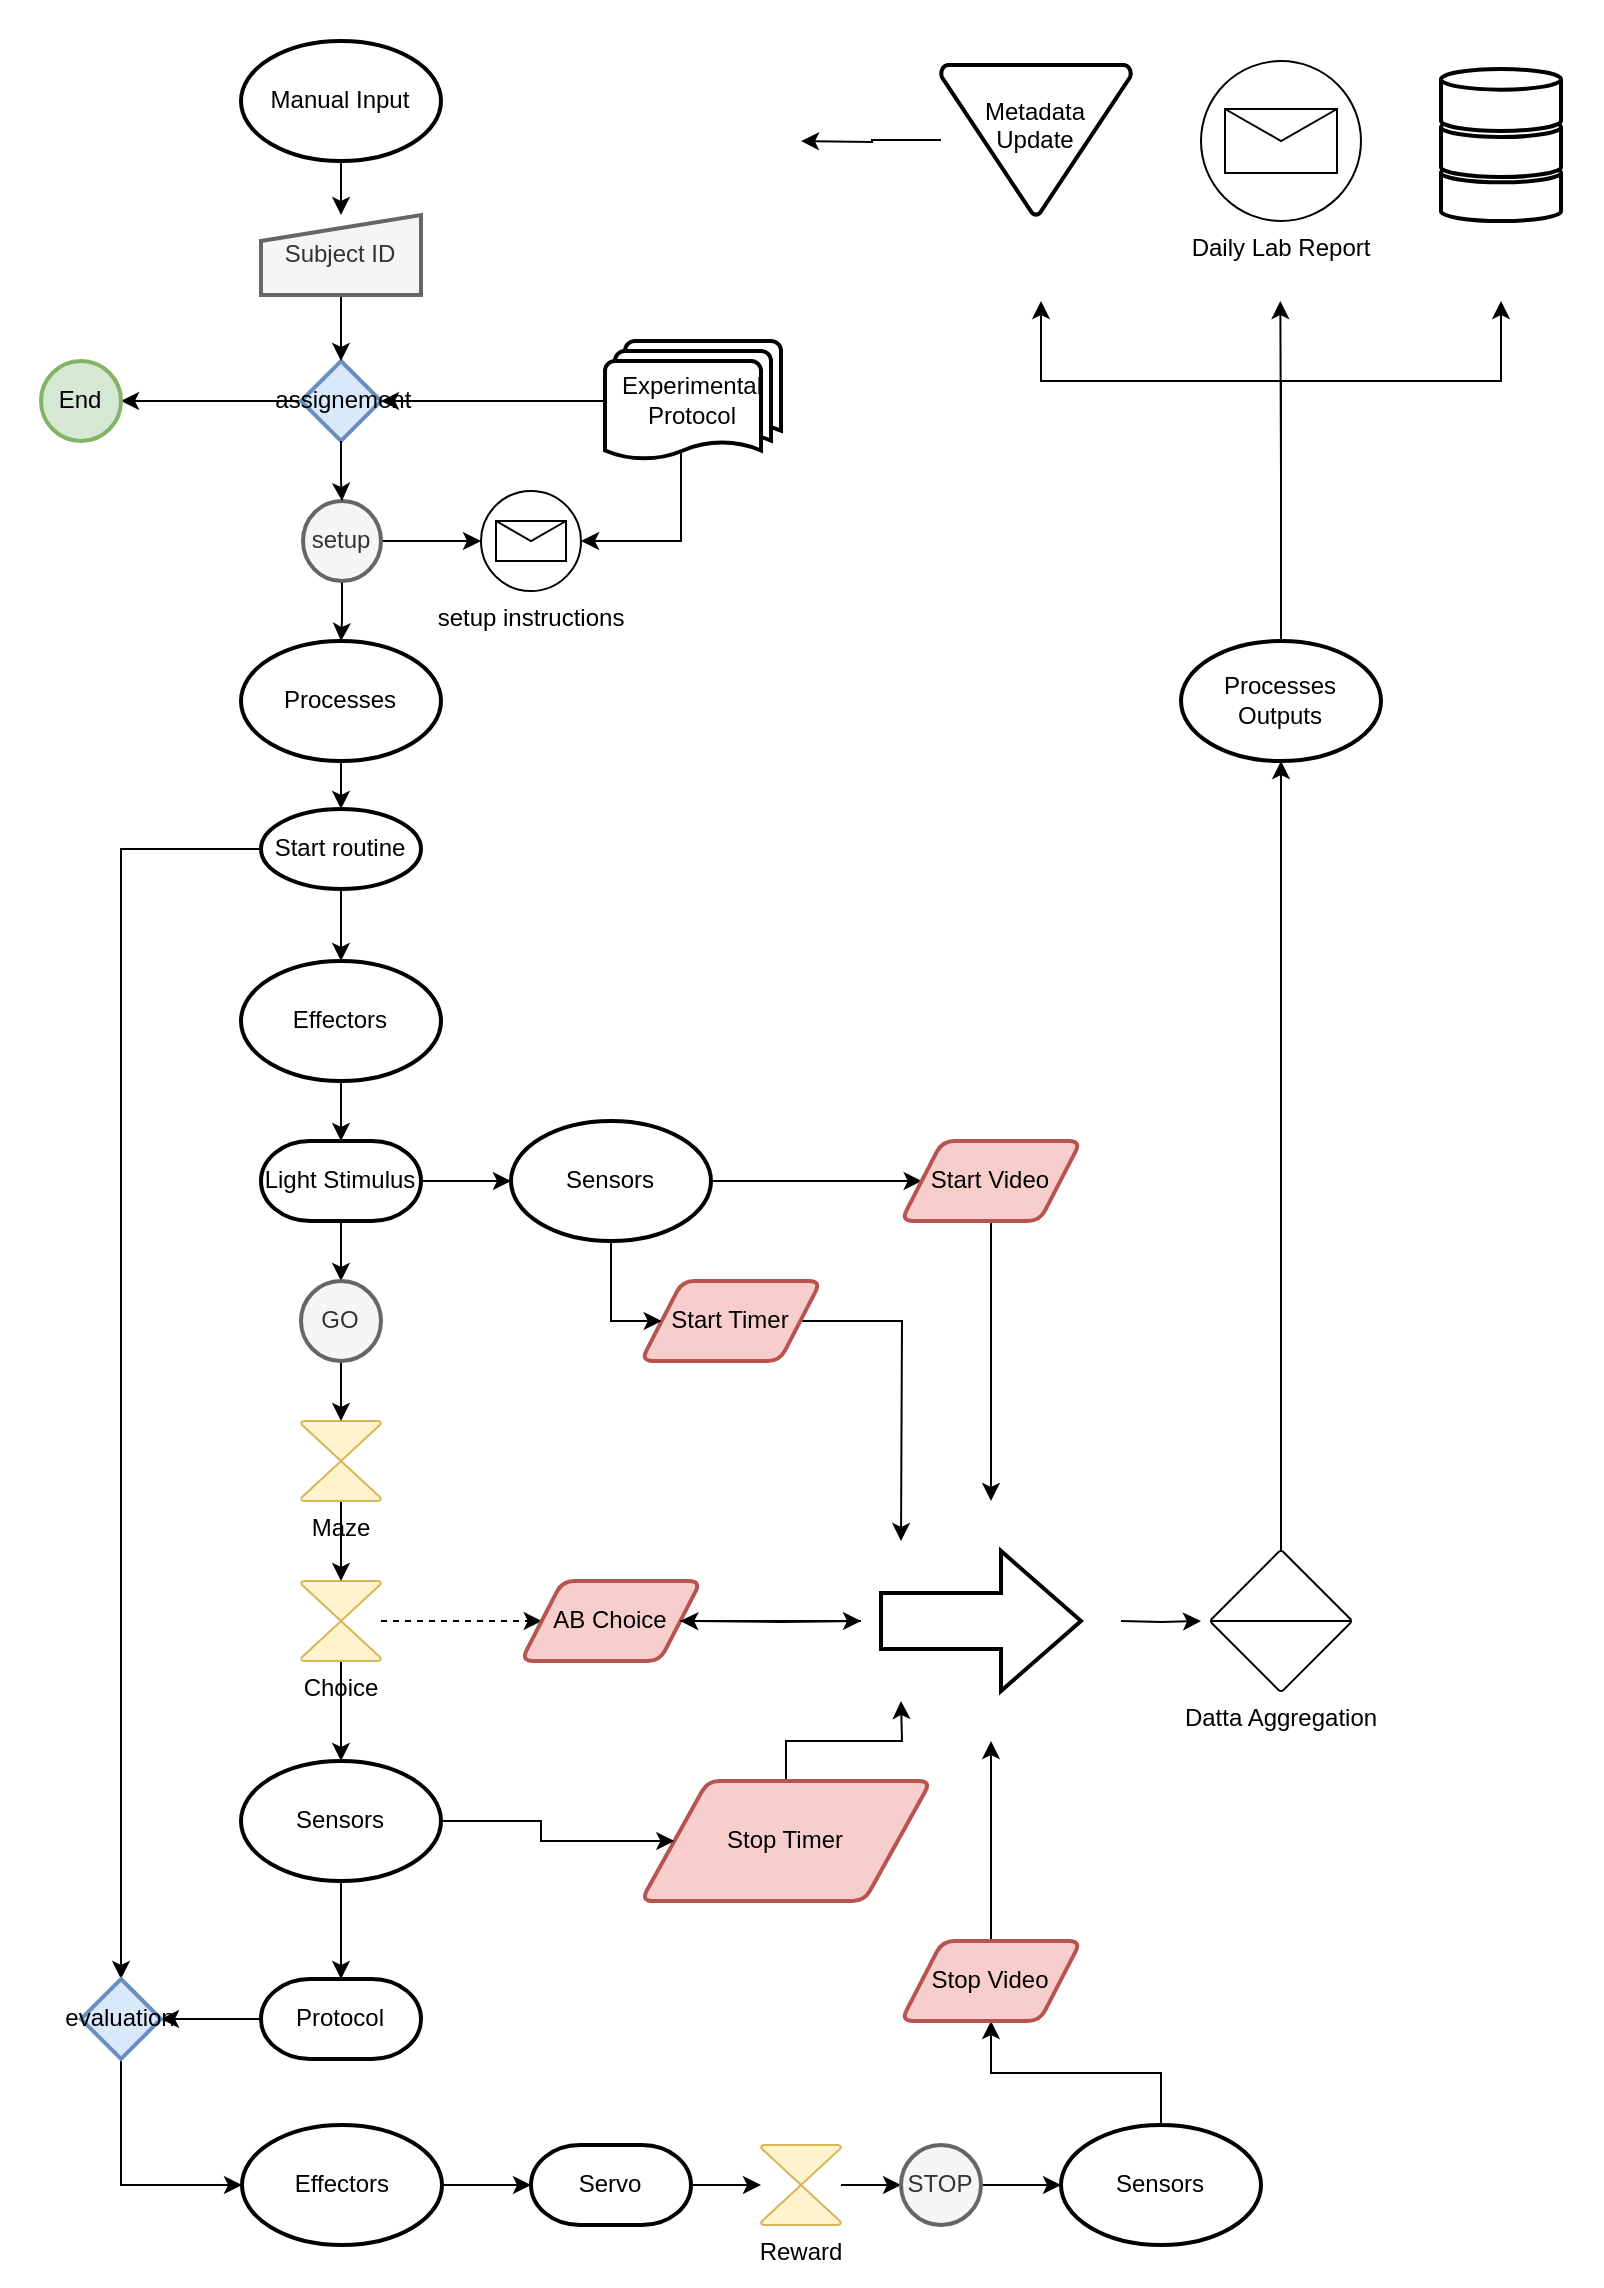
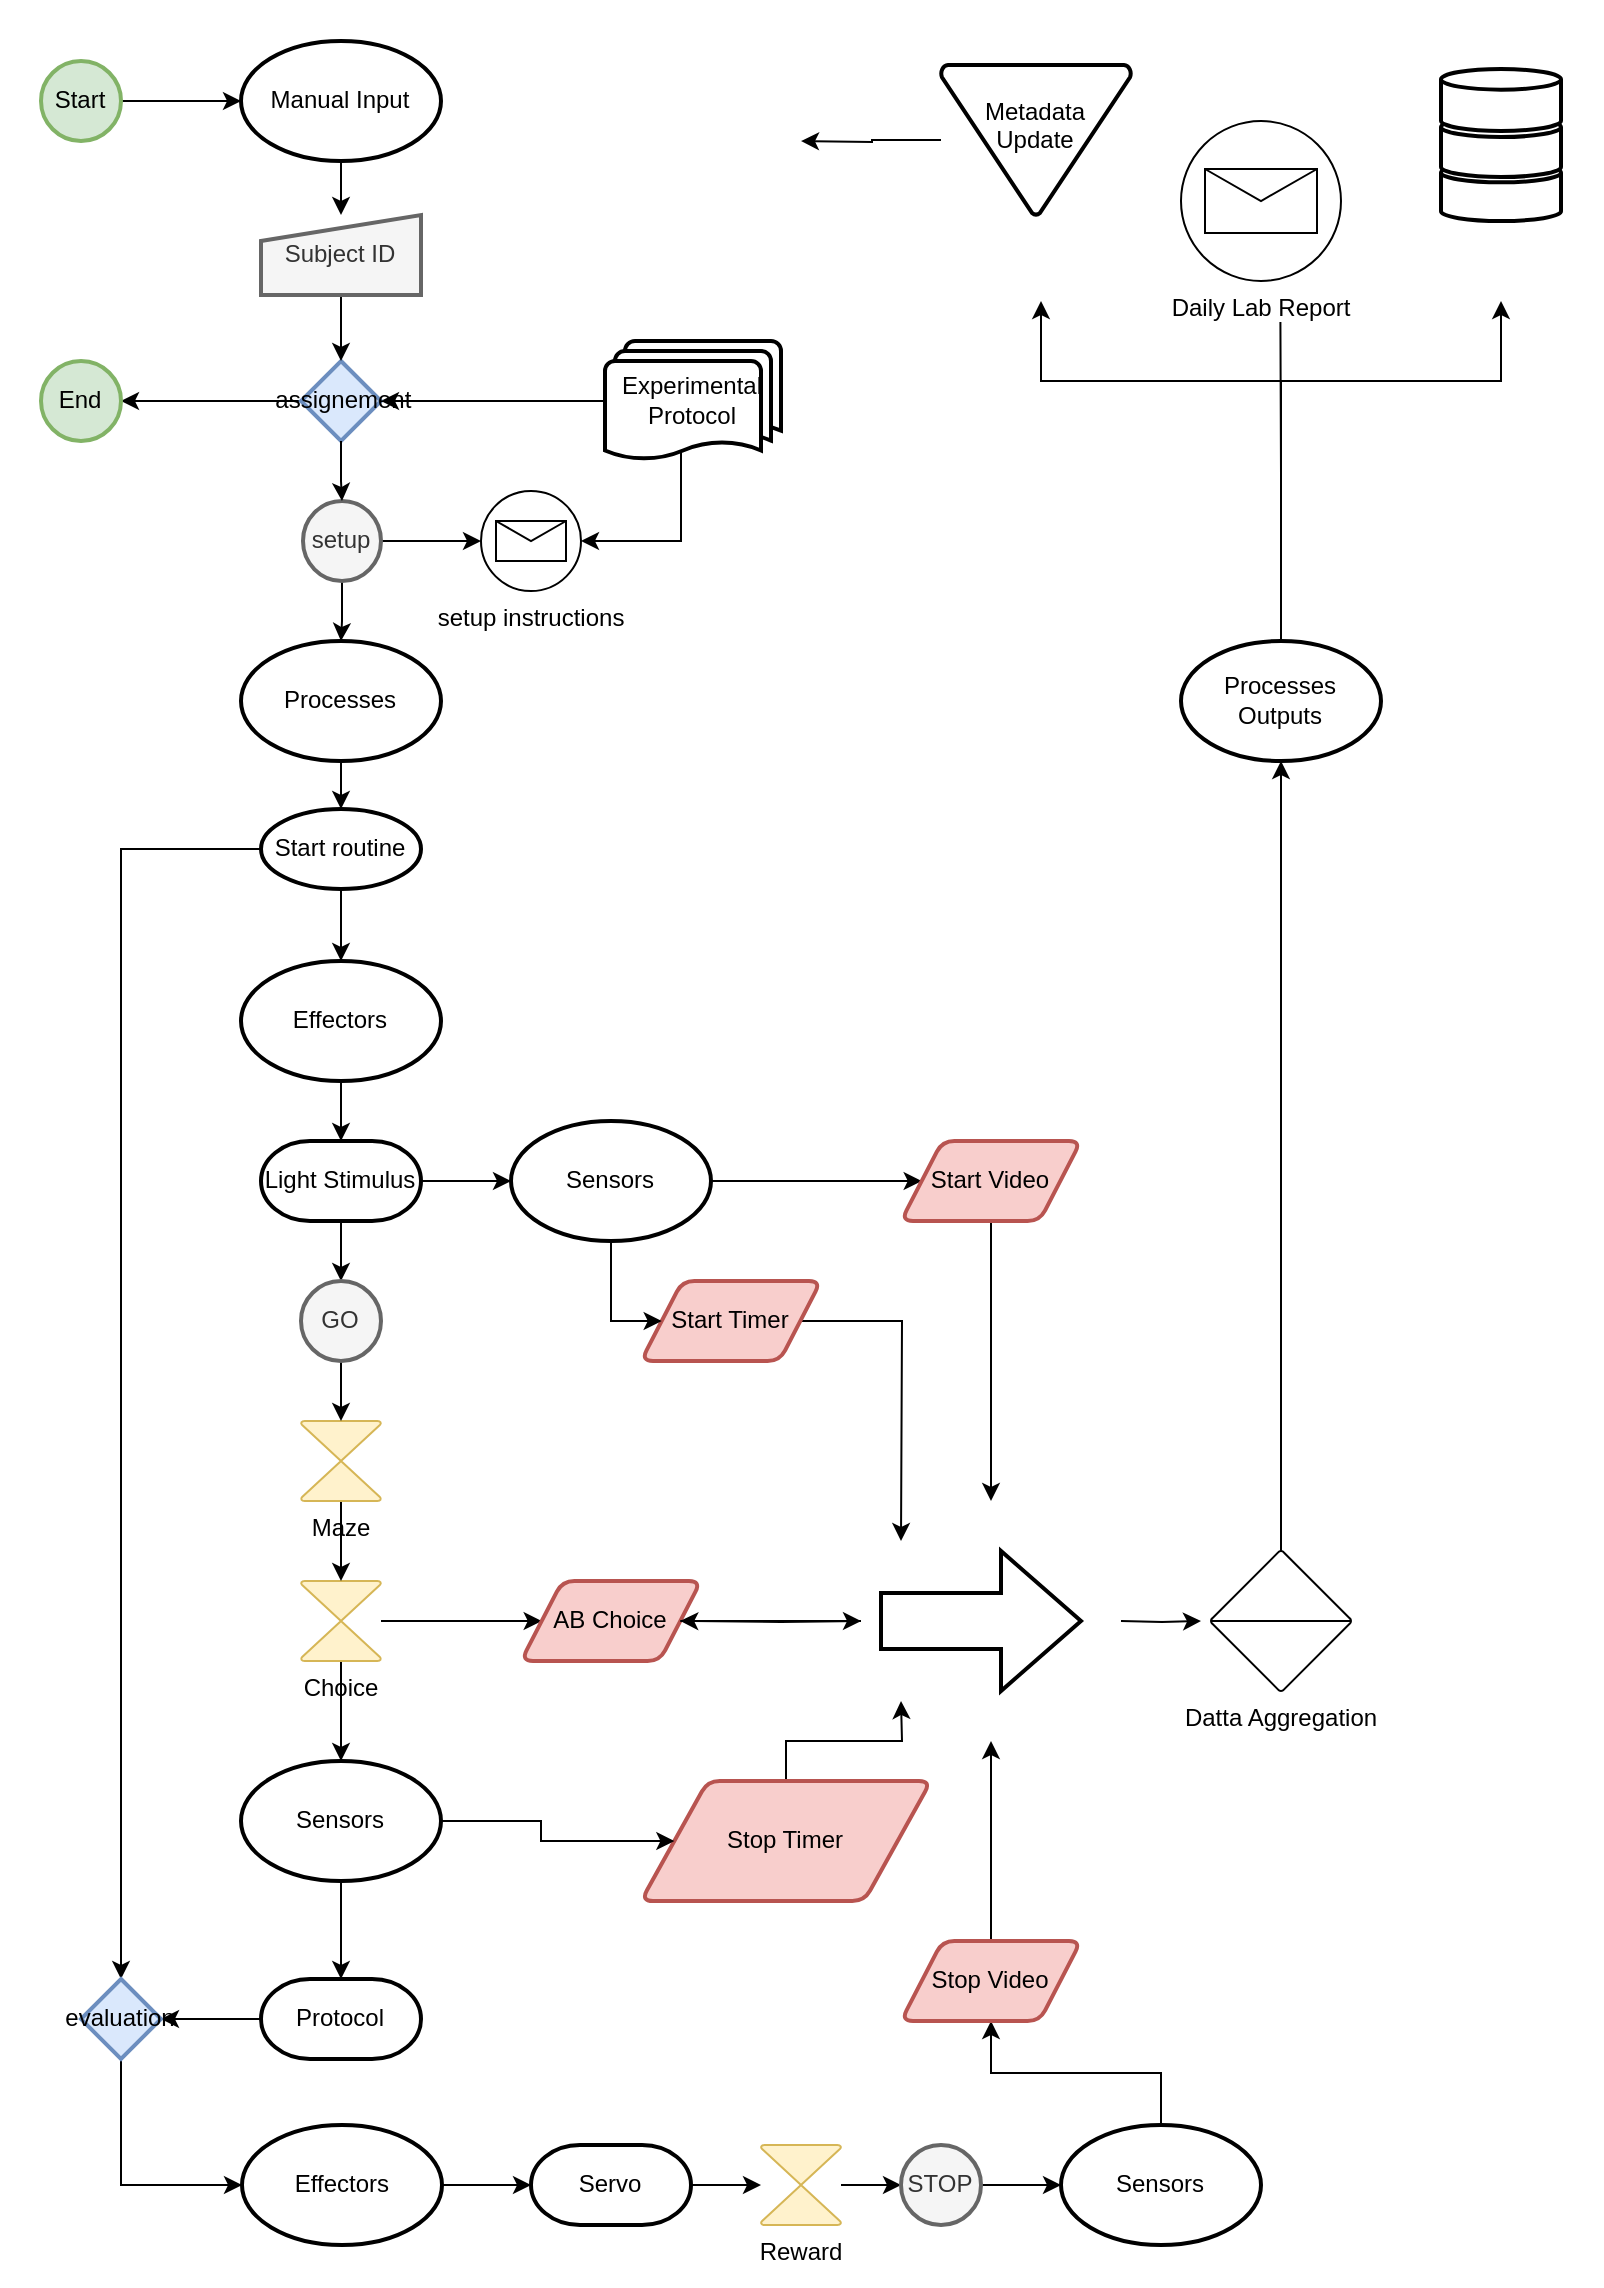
+ <mxCell id="13" value="Start" style="strokeWidth=2;html=1;shape=mxgraph.flowchart.start_2;whiteSpace=wrap;fillColor=#d5e8d4;strokeColor=#82b366;" vertex="1" parent="1"><mxGeometry x="20" y="30" width="40" height="40" as="geometry" /></mxCell>
+ <mxCell id="12" value="" style="edgeStyle=orthogonalEdgeStyle;rounded=0;orthogonalLoop=1;jettySize=auto;html=1;fontSize=12;" edge="1" parent="1" source="13" target="3"><mxGeometry relative="1" as="geometry" /></mxCell>
- <mxCell id="77" value="Daily Lab Report" style="shape=mxgraph.bpmn.shape;html=1;verticalLabelPosition=bottom;labelBackgroundColor=#ffffff;verticalAlign=top;align=center;perimeter=ellipsePerimeter;outlineConnect=0;outline=standard;symbol=message;fontSize=12;" vertex="1" parent="1"><mxGeometry x="600" y="30" width="80" height="80" as="geometry" /></mxCell>
+ <mxCell id="77" value="Daily Lab Report" style="shape=mxgraph.bpmn.shape;html=1;verticalLabelPosition=bottom;labelBackgroundColor=#ffffff;verticalAlign=top;align=center;perimeter=ellipsePerimeter;outlineConnect=0;outline=standard;symbol=message;fontSize=12;" vertex="1" parent="1"><mxGeometry x="590" y="60" width="80" height="80" as="geometry" /></mxCell>
- <mxCell id="32" value="" style="edgeStyle=orthogonalEdgeStyle;rounded=0;orthogonalLoop=1;jettySize=auto;html=1;fontSize=12;dashed=1;" edge="1" parent="1" source="33" target="71"><mxGeometry relative="1" as="geometry" /></mxCell>
+ <mxCell id="32" value="" style="edgeStyle=orthogonalEdgeStyle;rounded=0;orthogonalLoop=1;jettySize=auto;html=1;fontSize=12;" edge="1" parent="1" source="33" target="71"><mxGeometry relative="1" as="geometry" /></mxCell>
